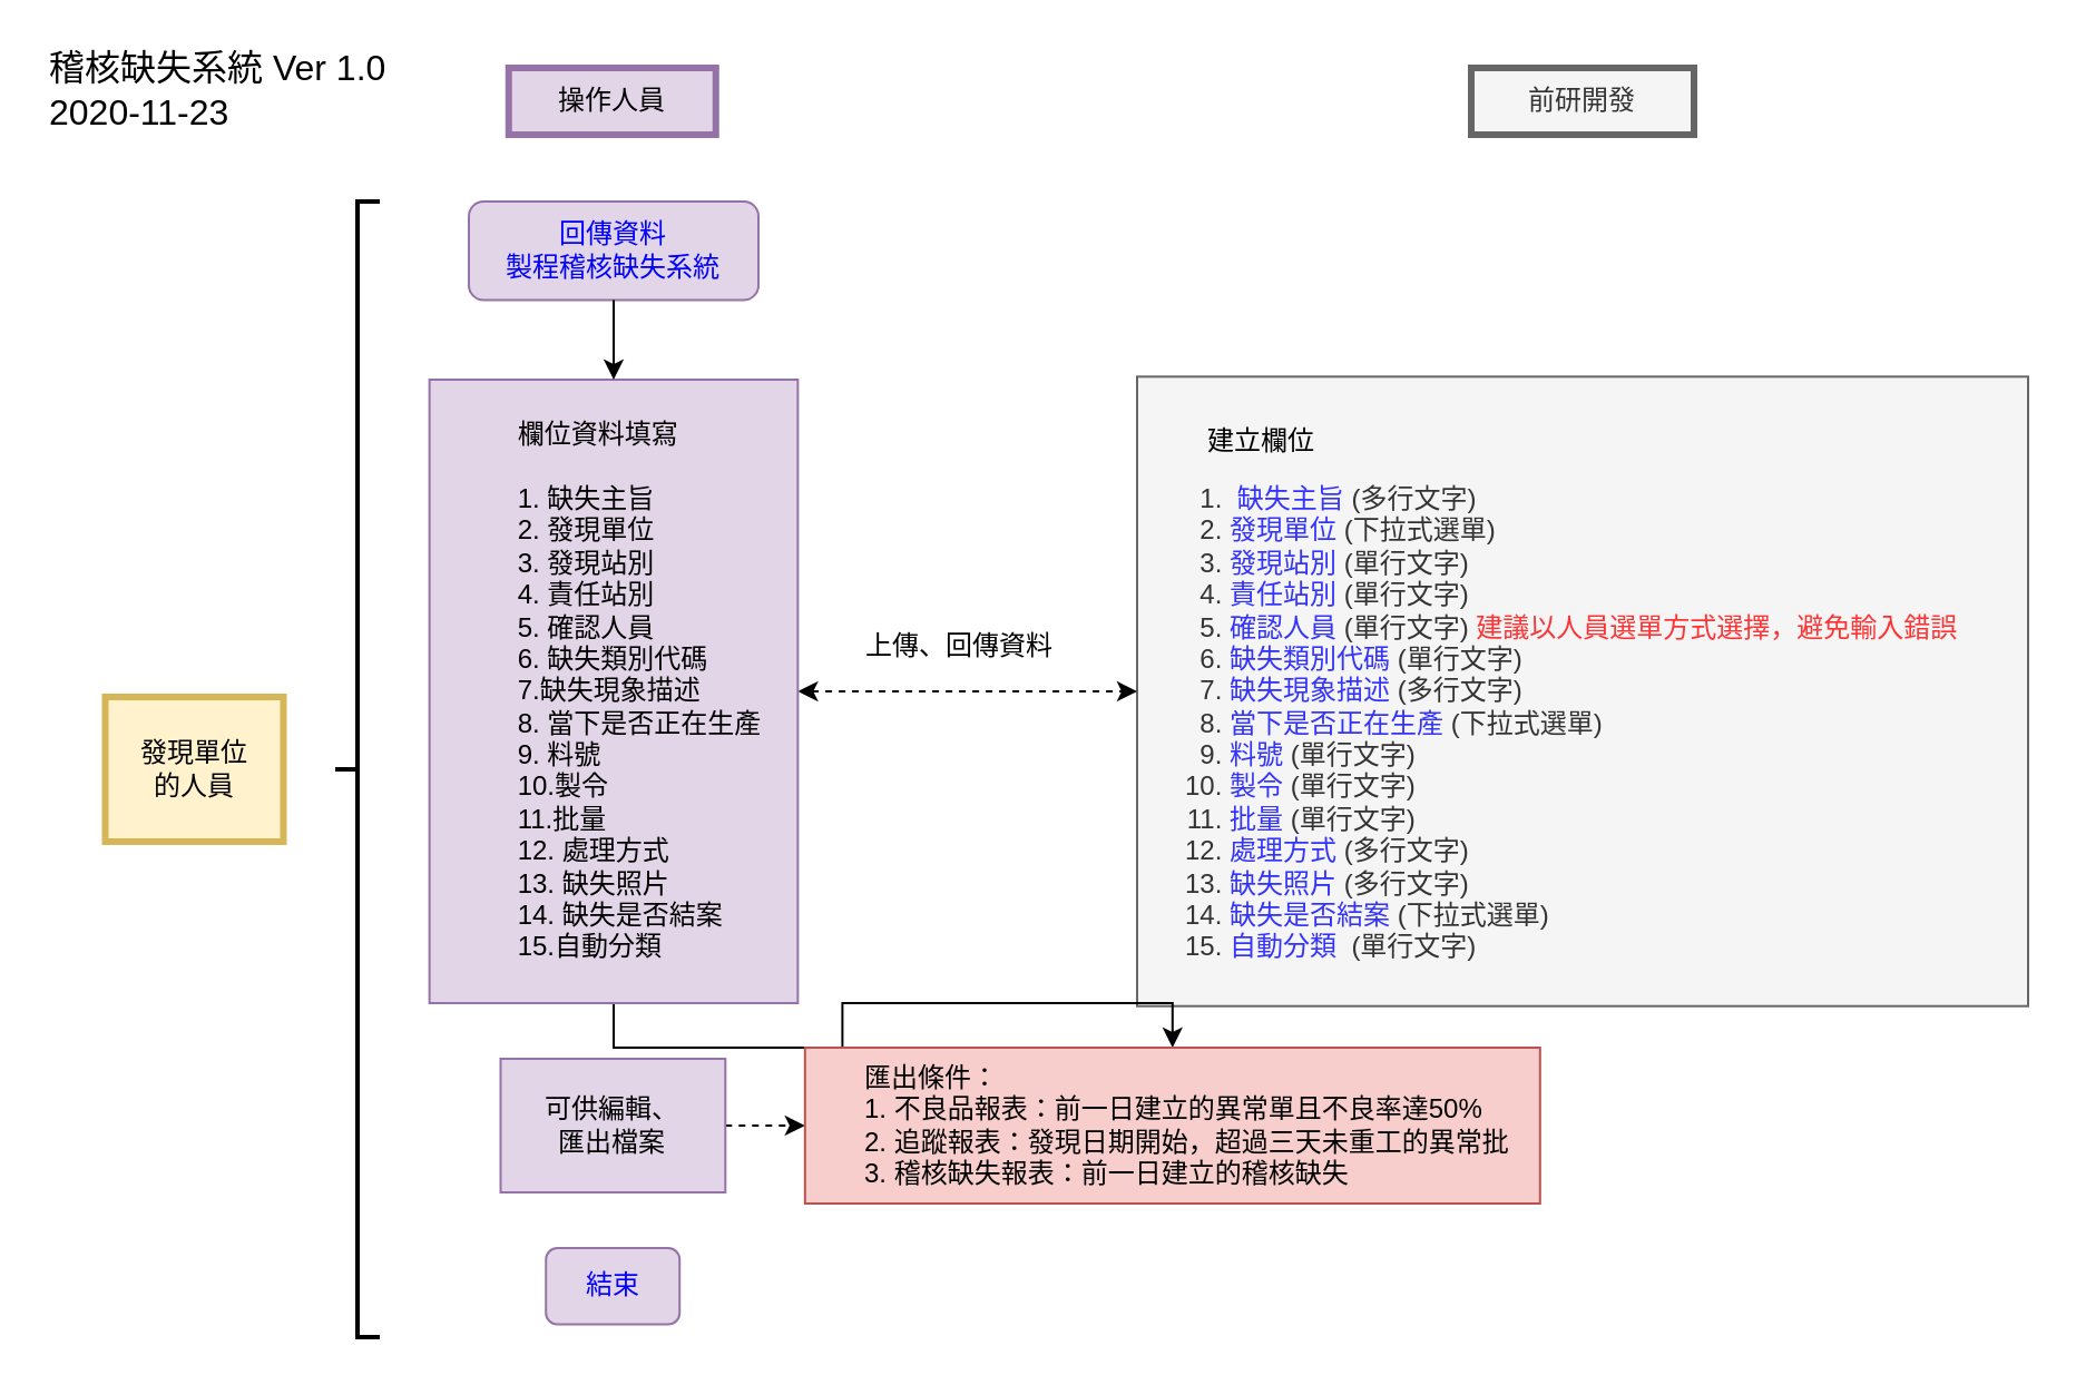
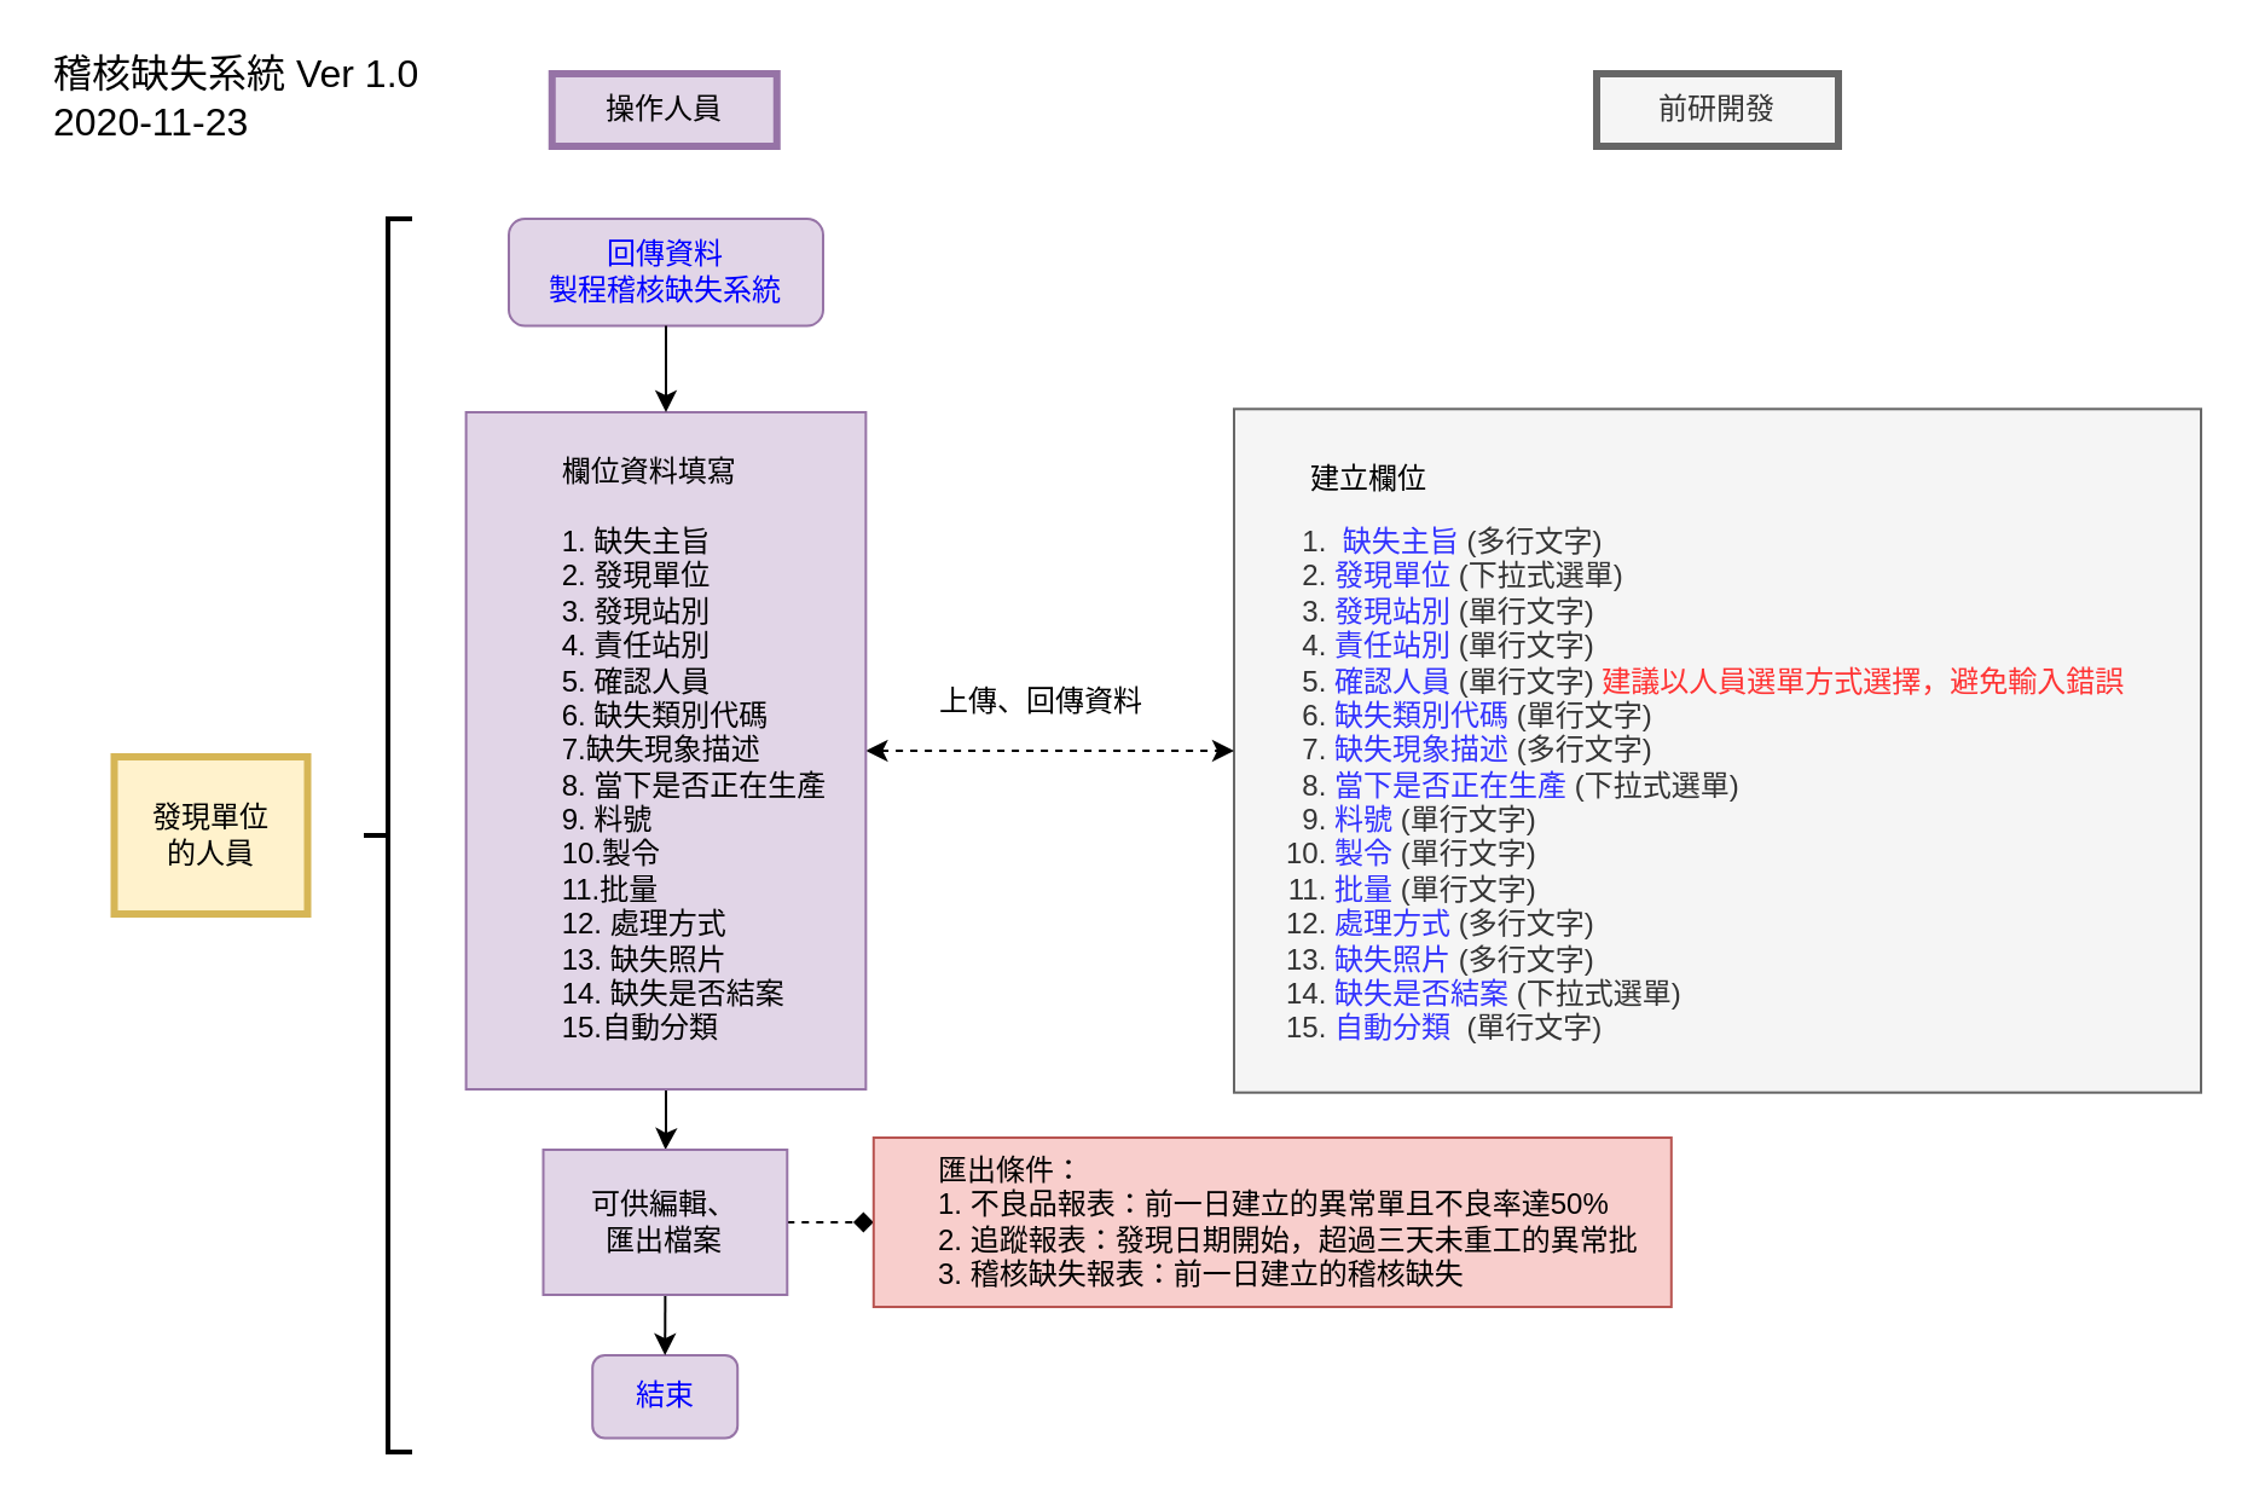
- <mxCell id="9" style="edgeStyle=orthogonalEdgeStyle;rounded=0;orthogonalLoop=1;jettySize=auto;html=1;exitX=0.5;exitY=1;exitDx=0;exitDy=0;" parent="1" source="11" target="15" edge="1"><mxGeometry relative="1" as="geometry" /></mxCell>
+ <mxCell id="9" style="edgeStyle=orthogonalEdgeStyle;rounded=0;orthogonalLoop=1;jettySize=auto;html=1;exitX=0.5;exitY=1;exitDx=0;exitDy=0;" parent="1" source="11" target="18" edge="1"><mxGeometry relative="1" as="geometry" /></mxCell>
- <mxCell id="14" style="edgeStyle=orthogonalEdgeStyle;rounded=0;orthogonalLoop=1;jettySize=auto;html=1;exitX=1;exitY=0.5;exitDx=0;exitDy=0;entryX=0;entryY=0.5;entryDx=0;entryDy=0;dashed=1;" parent="1" source="18" target="15" edge="1"><mxGeometry relative="1" as="geometry"><mxPoint x="336.76" y="499.005" as="sourcePoint" /><mxPoint x="363.79" y="513.49" as="targetPoint" /></mxGeometry></mxCell>
+ <mxCell id="14" style="edgeStyle=orthogonalEdgeStyle;rounded=0;orthogonalLoop=1;jettySize=auto;html=1;exitX=1;exitY=0.5;exitDx=0;exitDy=0;entryX=0;entryY=0.5;entryDx=0;entryDy=0;dashed=1;endArrow=diamond;" parent="1" source="18" target="15" edge="1"><mxGeometry relative="1" as="geometry"><mxPoint x="336.76" y="499.005" as="sourcePoint" /><mxPoint x="363.79" y="513.49" as="targetPoint" /></mxGeometry></mxCell>
+ <mxCell id="17" style="edgeStyle=orthogonalEdgeStyle;rounded=0;orthogonalLoop=1;jettySize=auto;html=1;exitX=0.5;exitY=1;exitDx=0;exitDy=0;entryX=0.5;entryY=0;entryDx=0;entryDy=0;startArrow=none;startFill=0;endArrow=classic;endFill=1;fontSize=21;" parent="1" source="18" target="16" edge="1"><mxGeometry relative="1" as="geometry"><mxPoint x="274.38" y="911.54" as="targetPoint" /><mxPoint x="274.6" y="690" as="sourcePoint" /></mxGeometry></mxCell>
